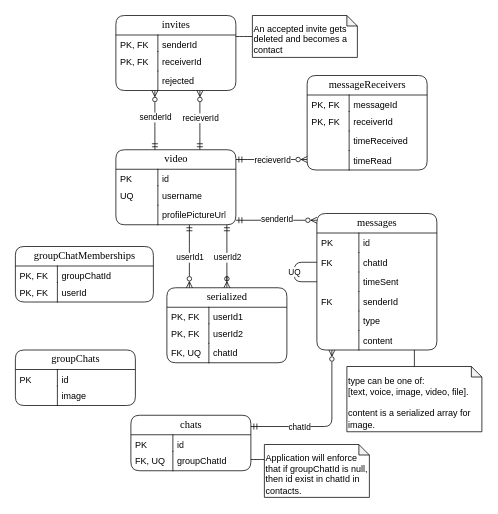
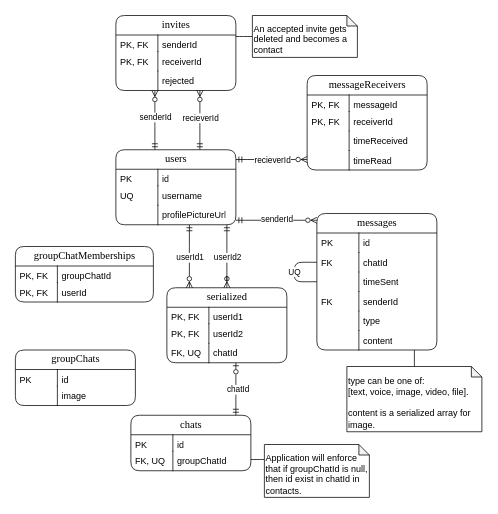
- <mxCell id="2" value="video" style="swimlane;html=1;fontStyle=0;childLayout=stackLayout;horizontal=1;startSize=26;fillColor=none;horizontalStack=0;resizeParent=1;resizeLast=0;collapsible=1;marginBottom=0;swimlaneFillColor=none;align=center;shadow=0;comic=0;labelBackgroundColor=none;strokeWidth=1;fontFamily=Verdana;fontSize=14;rounded=1;" parent="1" vertex="1"><mxGeometry x="154" y="199" width="160" height="100" as="geometry"><mxRectangle x="294" y="285" width="70" height="26" as="alternateBounds" /></mxGeometry></mxCell>
+ <mxCell id="2" value="users" style="swimlane;html=1;fontStyle=0;childLayout=stackLayout;horizontal=1;startSize=26;fillColor=none;horizontalStack=0;resizeParent=1;resizeLast=0;collapsible=1;marginBottom=0;swimlaneFillColor=none;align=center;shadow=0;comic=0;labelBackgroundColor=none;strokeWidth=1;fontFamily=Verdana;fontSize=14;rounded=1;" parent="1" vertex="1"><mxGeometry x="154" y="199" width="160" height="100" as="geometry"><mxRectangle x="294" y="285" width="70" height="26" as="alternateBounds" /></mxGeometry></mxCell>
+ <mxCell id="39" value="" style="edgeStyle=orthogonalEdgeStyle;html=1;endArrow=ERmandOne;endFill=0;startArrow=ERzeroToOne;startFill=0;" parent="1" source="9" target="29" edge="1"><mxGeometry relative="1" as="geometry"><mxPoint x="194" y="437" as="sourcePoint" /><mxPoint x="194" y="514" as="targetPoint" /><Array as="points"><mxPoint x="314" y="518" /><mxPoint x="314" y="518" /></Array></mxGeometry></mxCell>
+ <mxCell id="40" value="chatId" style="edgeLabel;html=1;align=center;verticalAlign=middle;resizable=0;points=[];" parent="39" vertex="1" connectable="0"><mxGeometry x="-0.174" relative="1" as="geometry"><mxPoint x="2" y="6" as="offset" /></mxGeometry></mxCell>
- <mxCell id="41" style="edgeStyle=orthogonalEdgeStyle;html=1;startArrow=ERzeroToMany;startFill=0;endArrow=ERmandOne;endFill=0;" parent="1" source="45" target="29" edge="1"><mxGeometry relative="1" as="geometry"><Array as="points"><mxPoint x="442" y="568" /></Array><mxPoint x="369" y="573.4" as="sourcePoint" /></mxGeometry></mxCell>
- <mxCell id="42" value="chatId" style="edgeLabel;html=1;align=center;verticalAlign=middle;resizable=0;points=[];rounded=1;" parent="41" vertex="1" connectable="0"><mxGeometry x="0.469" relative="1" as="geometry"><mxPoint x="8" as="offset" /></mxGeometry></mxCell>
